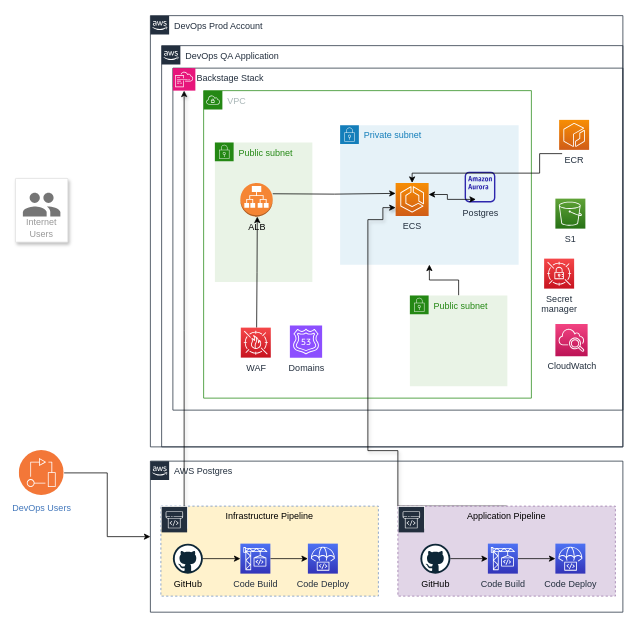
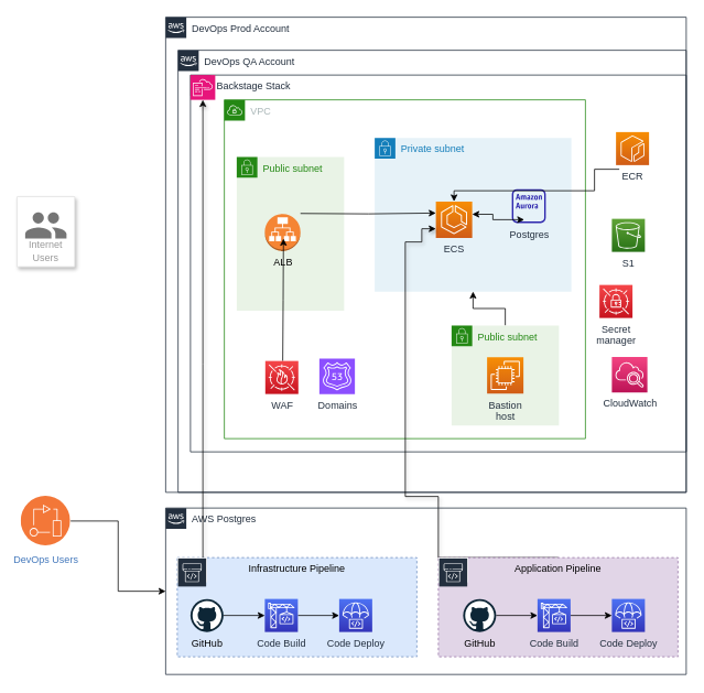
- <mxCell id="3" value="DevOps QA Application" style="points=[[0,0],[0.25,0],[0.5,0],[0.75,0],[1,0],[1,0.25],[1,0.5],[1,0.75],[1,1],[0.75,1],[0.5,1],[0.25,1],[0,1],[0,0.75],[0,0.5],[0,0.25]];outlineConnect=0;gradientColor=none;html=1;whiteSpace=wrap;fontSize=12;fontStyle=0;container=1;pointerEvents=0;collapsible=0;recursiveResize=0;shape=mxgraph.aws4.group;grIcon=mxgraph.aws4.group_aws_cloud_alt;strokeColor=#232F3E;fillColor=none;verticalAlign=top;align=left;spacingLeft=30;fontColor=#232F3E;dashed=0;" parent="2" vertex="1"><mxGeometry x="15" y="40" width="615" height="535" as="geometry" /></mxCell>
+ <mxCell id="3" value="DevOps QA Account" style="points=[[0,0],[0.25,0],[0.5,0],[0.75,0],[1,0],[1,0.25],[1,0.5],[1,0.75],[1,1],[0.75,1],[0.5,1],[0.25,1],[0,1],[0,0.75],[0,0.5],[0,0.25]];outlineConnect=0;gradientColor=none;html=1;whiteSpace=wrap;fontSize=12;fontStyle=0;container=1;pointerEvents=0;collapsible=0;recursiveResize=0;shape=mxgraph.aws4.group;grIcon=mxgraph.aws4.group_aws_cloud_alt;strokeColor=#232F3E;fillColor=none;verticalAlign=top;align=left;spacingLeft=30;fontColor=#232F3E;dashed=0;" parent="2" vertex="1"><mxGeometry x="15" y="40" width="615" height="535" as="geometry" /></mxCell>
- <mxCell id="7" value="ALB" style="outlineConnect=0;dashed=0;verticalLabelPosition=bottom;verticalAlign=top;align=center;html=1;shape=mxgraph.aws3.application_load_balancer;fillColor=#F58534;gradientColor=none;" parent="6" vertex="1"><mxGeometry x="34.0" y="54" width="43.13" height="45" as="geometry" /></mxCell>
+ <mxCell id="7" value="ALB" style="outlineConnect=0;dashed=0;verticalLabelPosition=bottom;verticalAlign=top;align=center;html=1;shape=mxgraph.aws3.application_load_balancer;fillColor=#F58534;gradientColor=none;" parent="6" vertex="1"><mxGeometry x="34.0" y="69" width="43.13" height="45" as="geometry" /></mxCell>
+ <mxCell id="13" value="Bastion&lt;br&gt;host" style="sketch=0;points=[[0,0,0],[0.25,0,0],[0.5,0,0],[0.75,0,0],[1,0,0],[0,1,0],[0.25,1,0],[0.5,1,0],[0.75,1,0],[1,1,0],[0,0.25,0],[0,0.5,0],[0,0.75,0],[1,0.25,0],[1,0.5,0],[1,0.75,0]];outlineConnect=0;fontColor=#232F3E;gradientColor=#F78E04;gradientDirection=north;fillColor=#D05C17;strokeColor=#ffffff;dashed=0;verticalLabelPosition=bottom;verticalAlign=top;align=center;html=1;fontSize=12;fontStyle=0;aspect=fixed;shape=mxgraph.aws4.resourceIcon;resIcon=mxgraph.aws4.ec2;" parent="12" vertex="1"><mxGeometry x="43" y="38.5" width="44" height="44" as="geometry" /></mxCell>
- <mxCell id="29" value="Infrastructure Pipeline" style="fillColor=#fff2cc;strokeColor=#6c8ebf;dashed=1;verticalAlign=top;fontStyle=0;whiteSpace=wrap;html=1;" parent="28" vertex="1"><mxGeometry x="14" y="60" width="290" height="120" as="geometry" /></mxCell>
+ <mxCell id="29" value="Infrastructure Pipeline" style="fillColor=#dae8fc;strokeColor=#6c8ebf;dashed=1;verticalAlign=top;fontStyle=0;whiteSpace=wrap;html=1;" parent="28" vertex="1"><mxGeometry x="14" y="60" width="290" height="120" as="geometry" /></mxCell>
